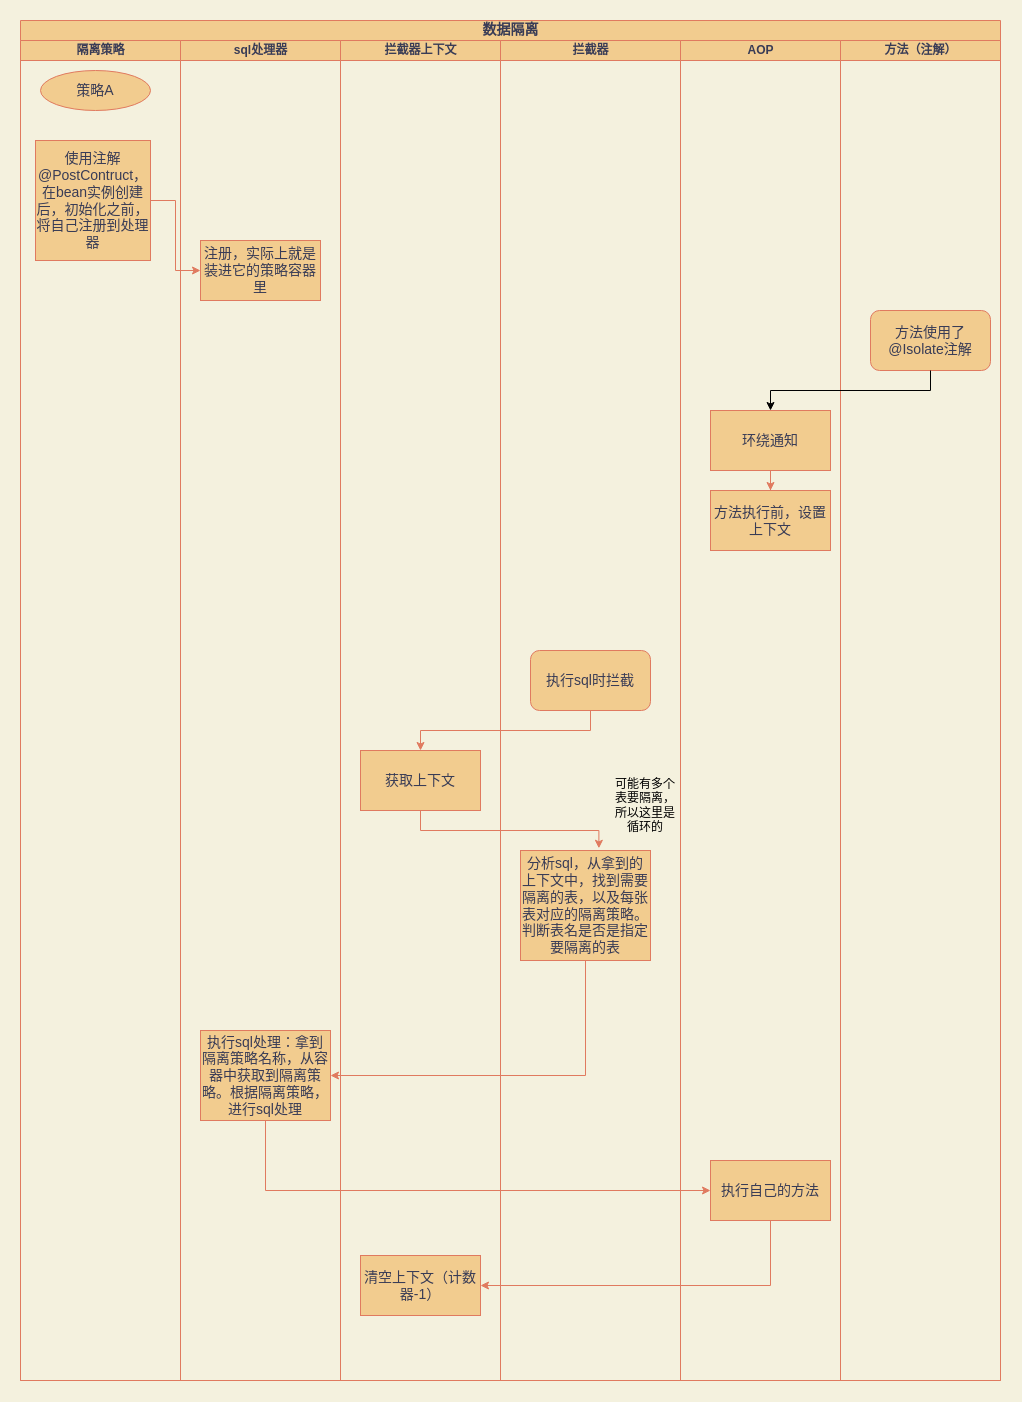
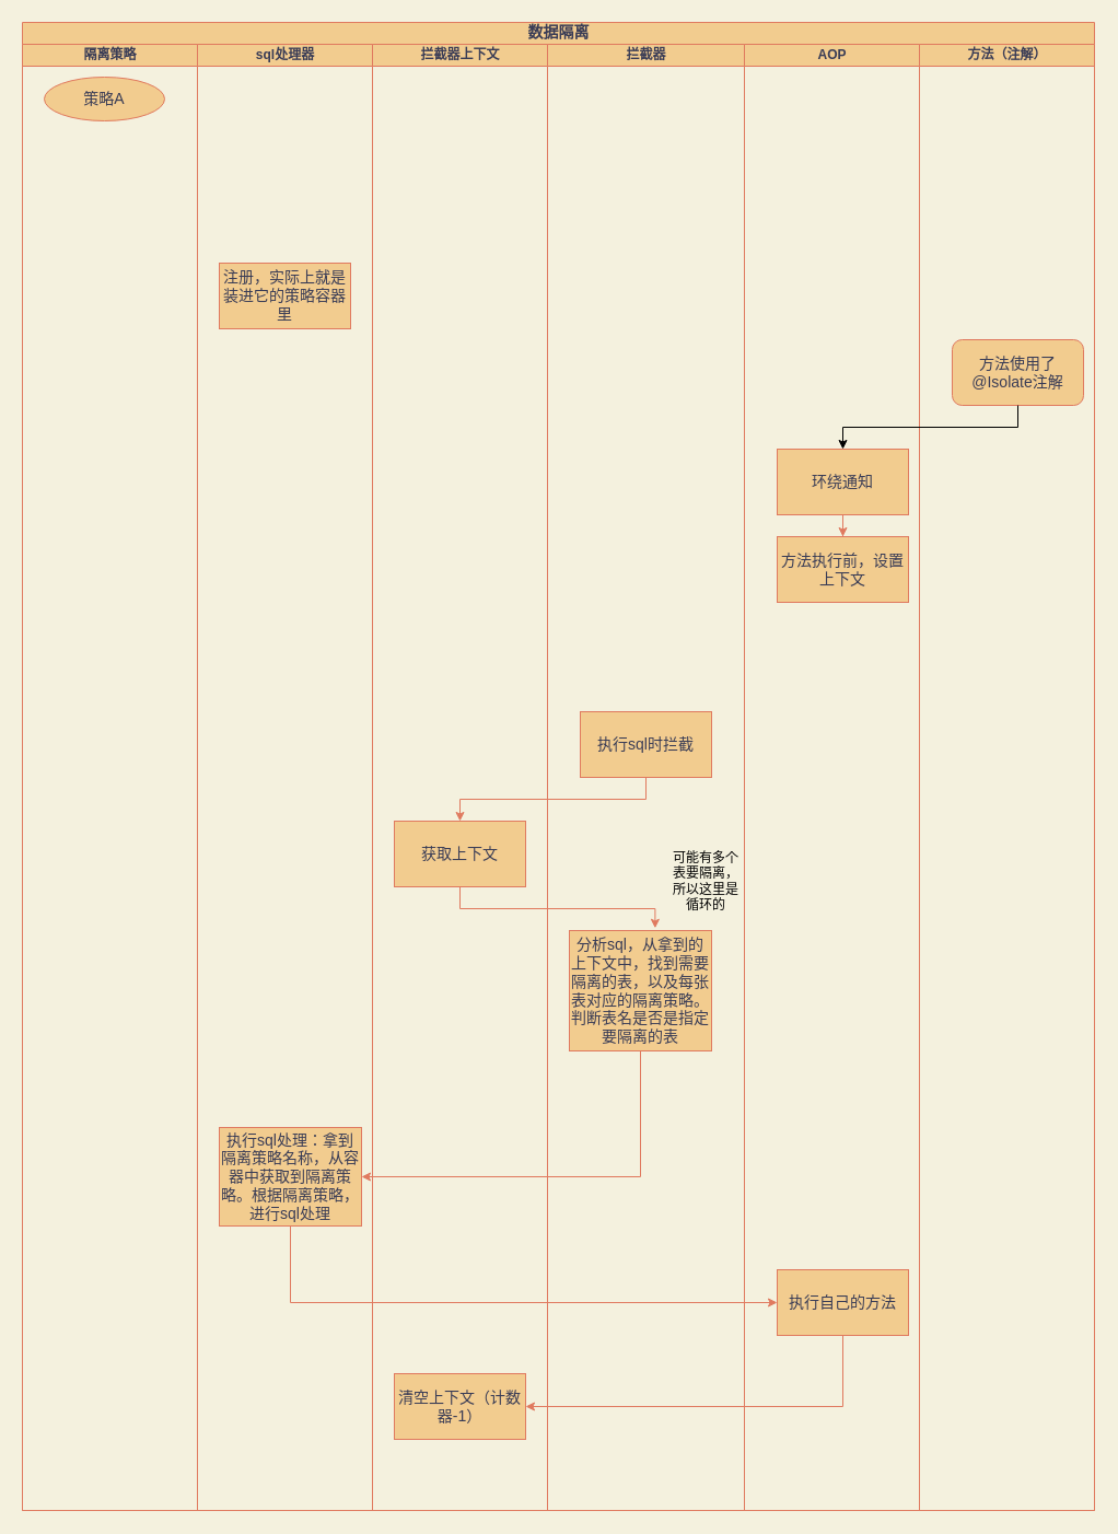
- <mxCell id="5" value="使用注解@PostContruct，在bean实例创建后，初始化之前，将自己注册到处理器&lt;br&gt;" style="rounded=0;whiteSpace=wrap;html=1;fontSize=14;fillColor=#F2CC8F;strokeColor=#E07A5F;fontColor=#393C56;" parent="3" vertex="1"><mxGeometry x="15" y="100" width="115" height="120" as="geometry" /></mxCell>
- <mxCell id="24" style="edgeStyle=orthogonalEdgeStyle;rounded=0;orthogonalLoop=1;jettySize=auto;html=1;exitX=1;exitY=0.5;exitDx=0;exitDy=0;entryX=0;entryY=0.5;entryDx=0;entryDy=0;fontSize=14;labelBackgroundColor=#F4F1DE;strokeColor=#E07A5F;fontColor=#393C56;" parent="2" source="5" target="7" edge="1"><mxGeometry relative="1" as="geometry" /></mxCell>
- <mxCell id="13" value="执行sql时拦截" style="whiteSpace=wrap;html=1;fontSize=14;fillColor=#F2CC8F;strokeColor=#E07A5F;fontColor=#393C56;rounded=1;" parent="12" vertex="1"><mxGeometry x="30" y="610" width="120" height="60" as="geometry" /></mxCell>
+ <mxCell id="13" value="执行sql时拦截" style="rounded=0;whiteSpace=wrap;html=1;fontSize=14;fillColor=#F2CC8F;strokeColor=#E07A5F;fontColor=#393C56;" parent="12" vertex="1"><mxGeometry x="30" y="610" width="120" height="60" as="geometry" /></mxCell>
